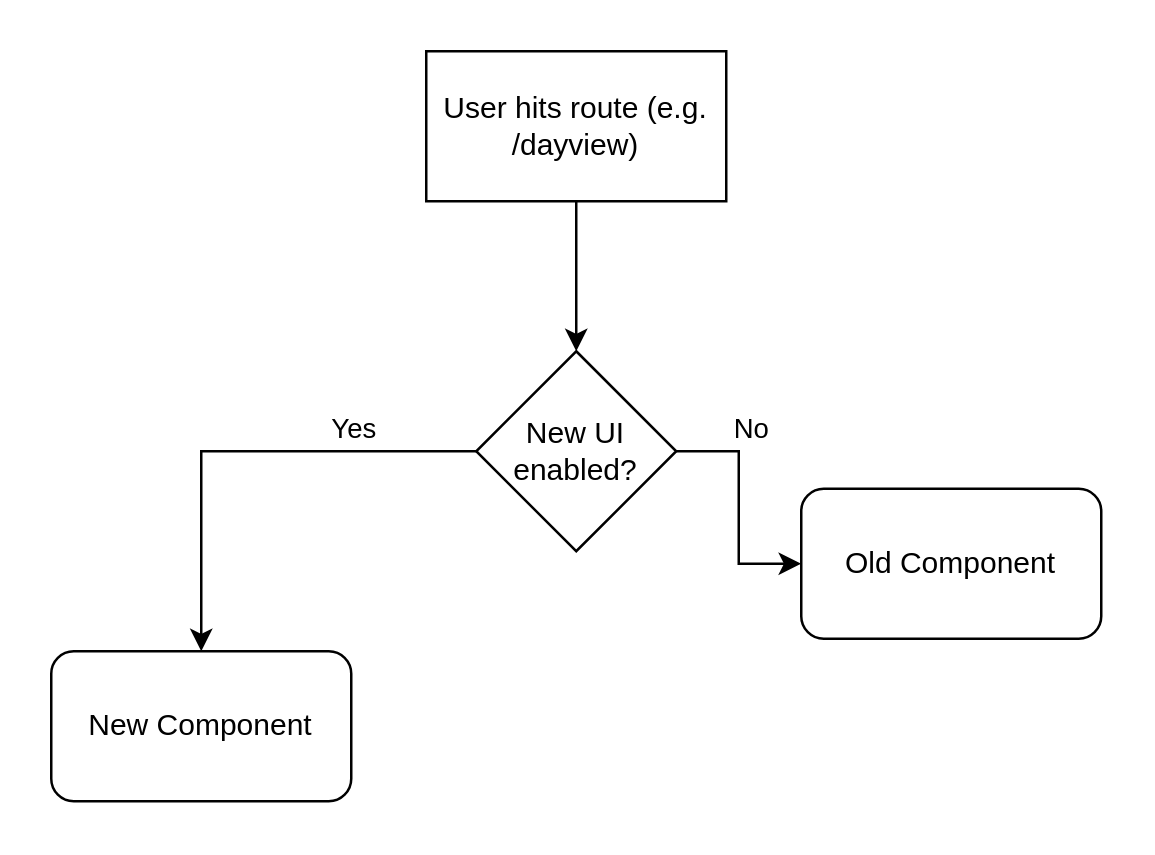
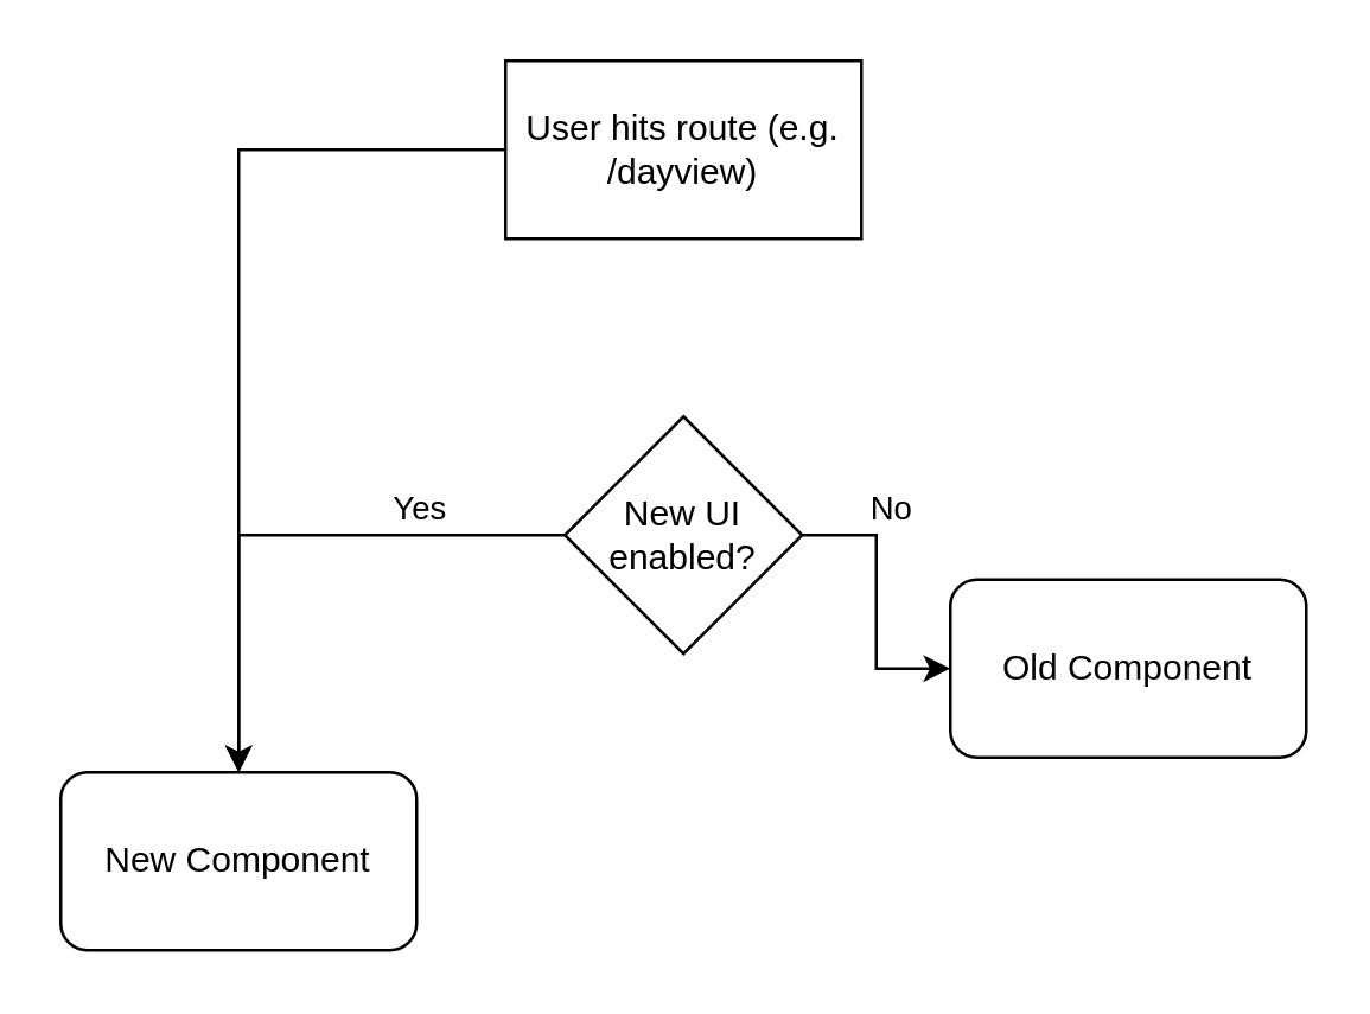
- <mxCell id="2" style="edgeStyle=orthogonalEdgeStyle;rounded=0;orthogonalLoop=1;jettySize=auto;html=1;entryX=0.5;entryY=0;entryDx=0;entryDy=0;" edge="1" parent="1" source="3" target="8"><mxGeometry relative="1" as="geometry" /></mxCell>
+ <mxCell id="2" style="edgeStyle=orthogonalEdgeStyle;rounded=0;orthogonalLoop=1;jettySize=auto;html=1;" edge="1" parent="1" source="3" target="9"><mxGeometry relative="1" as="geometry" /></mxCell>
